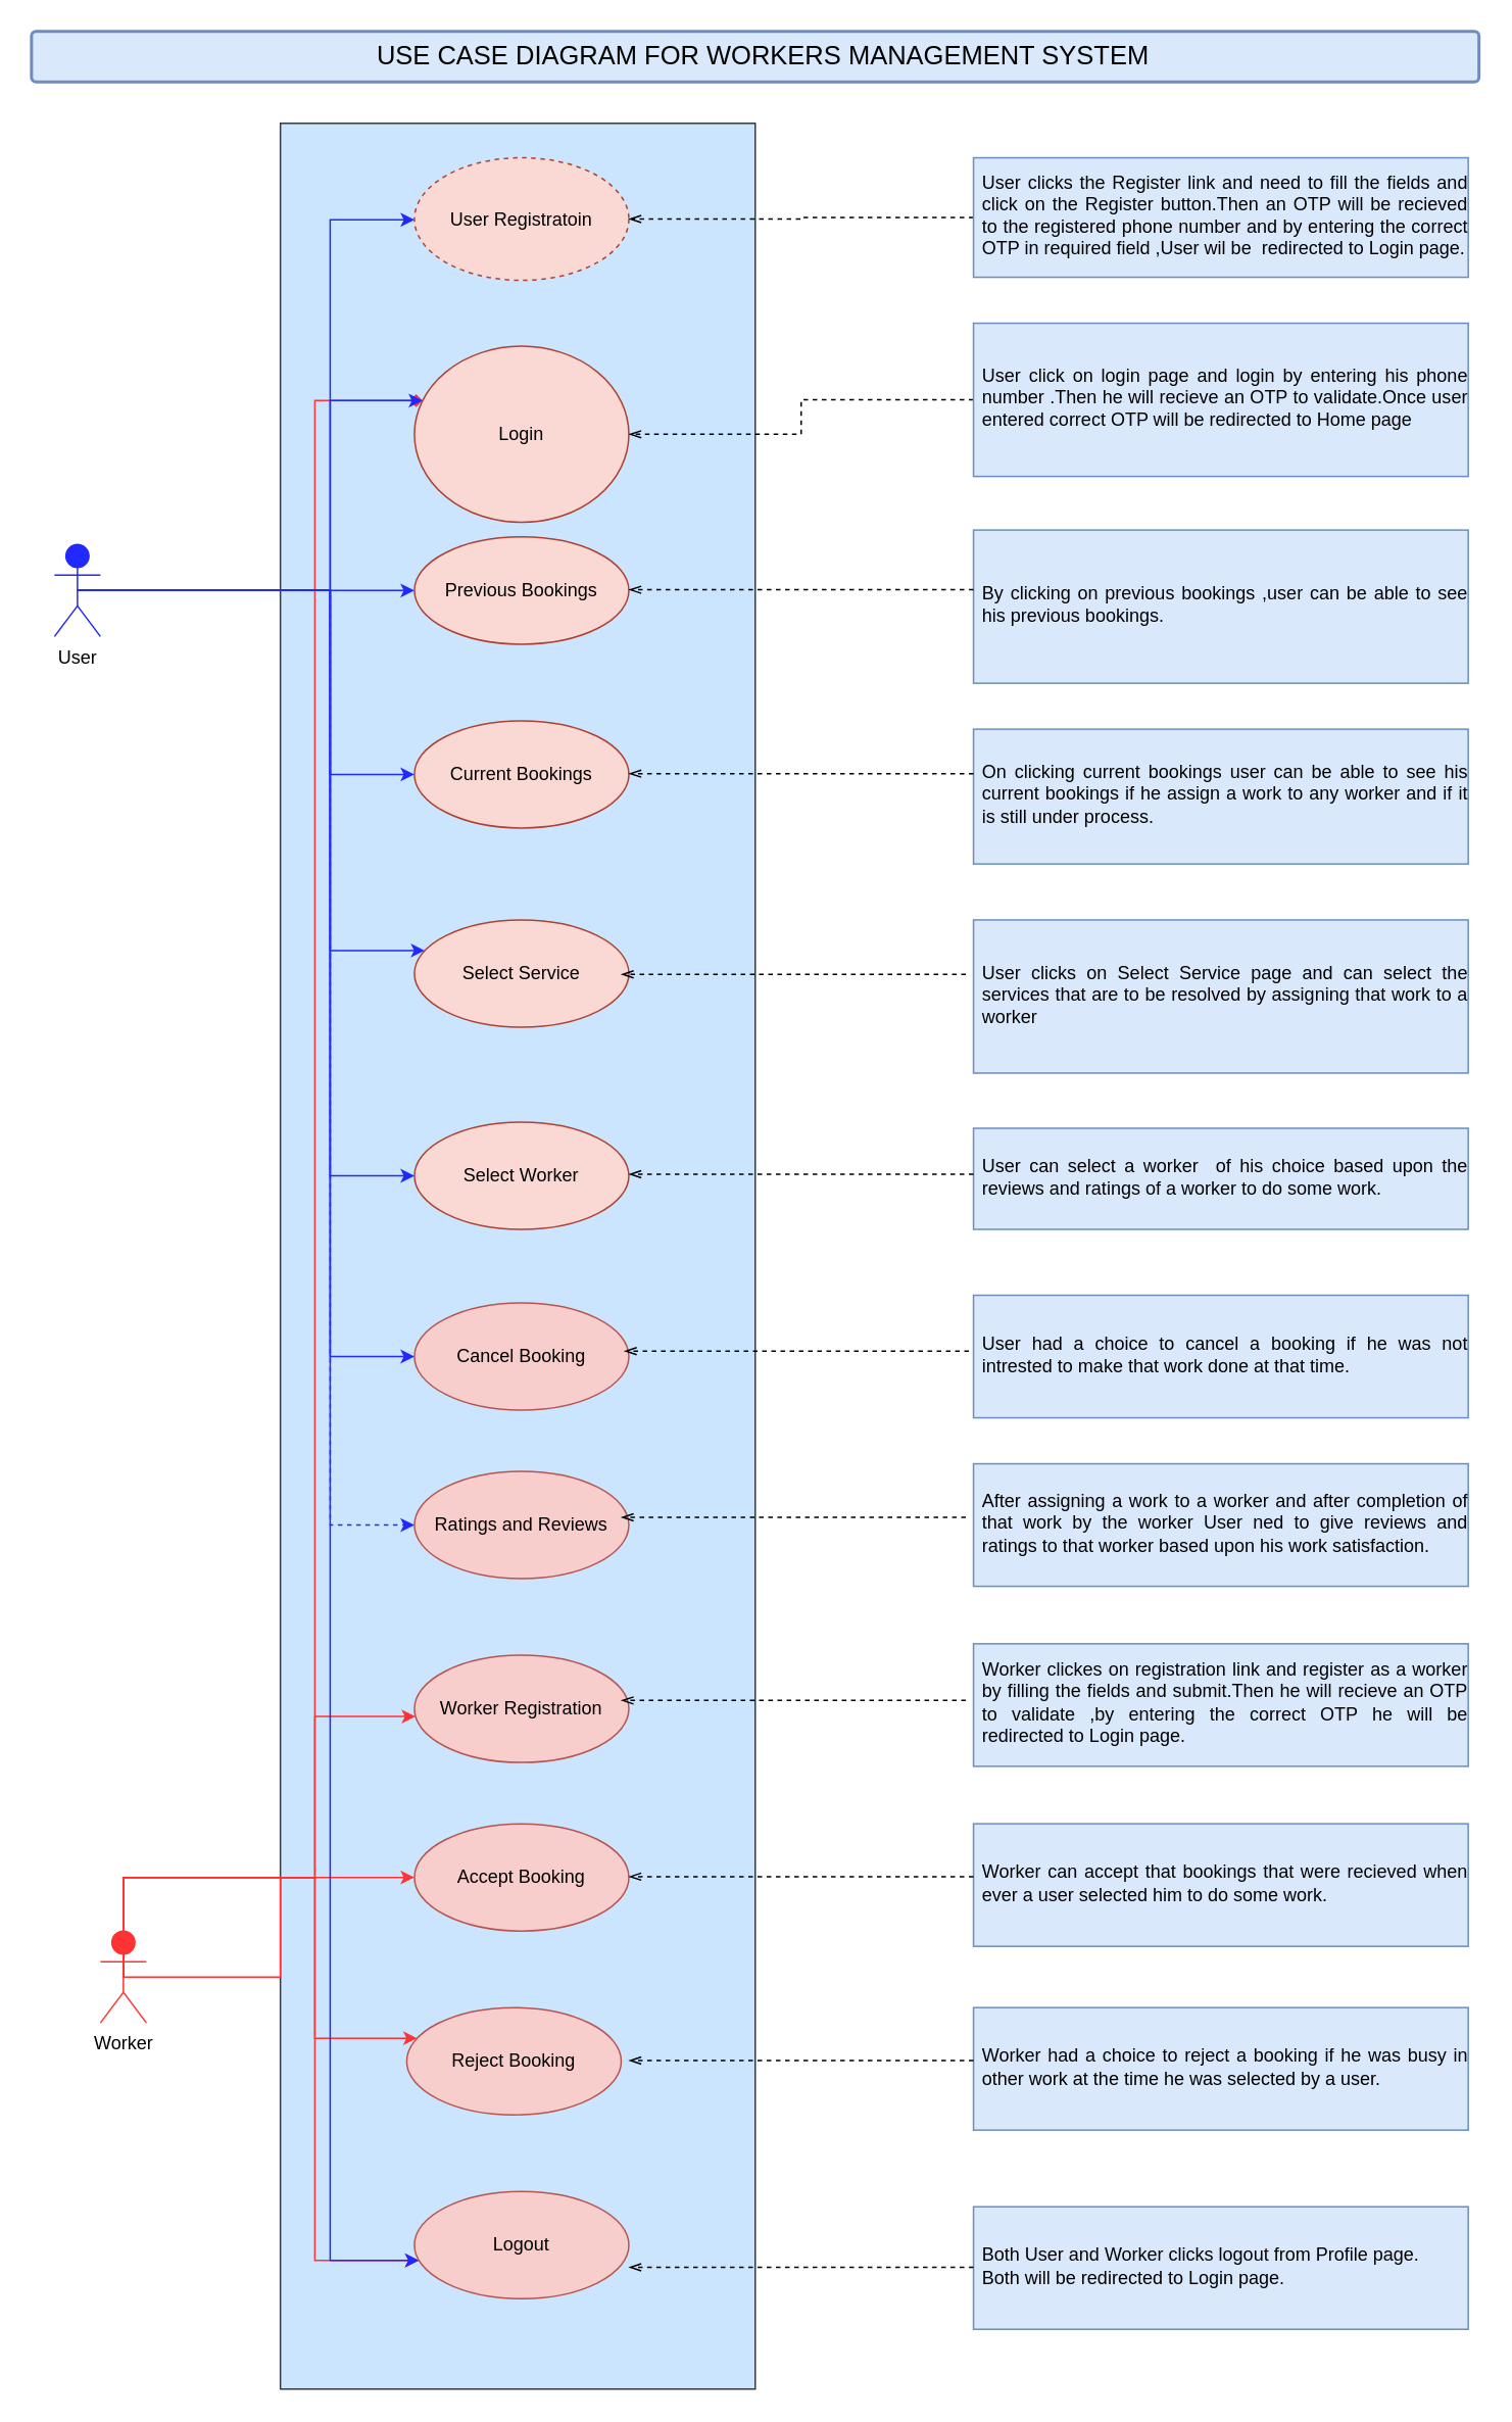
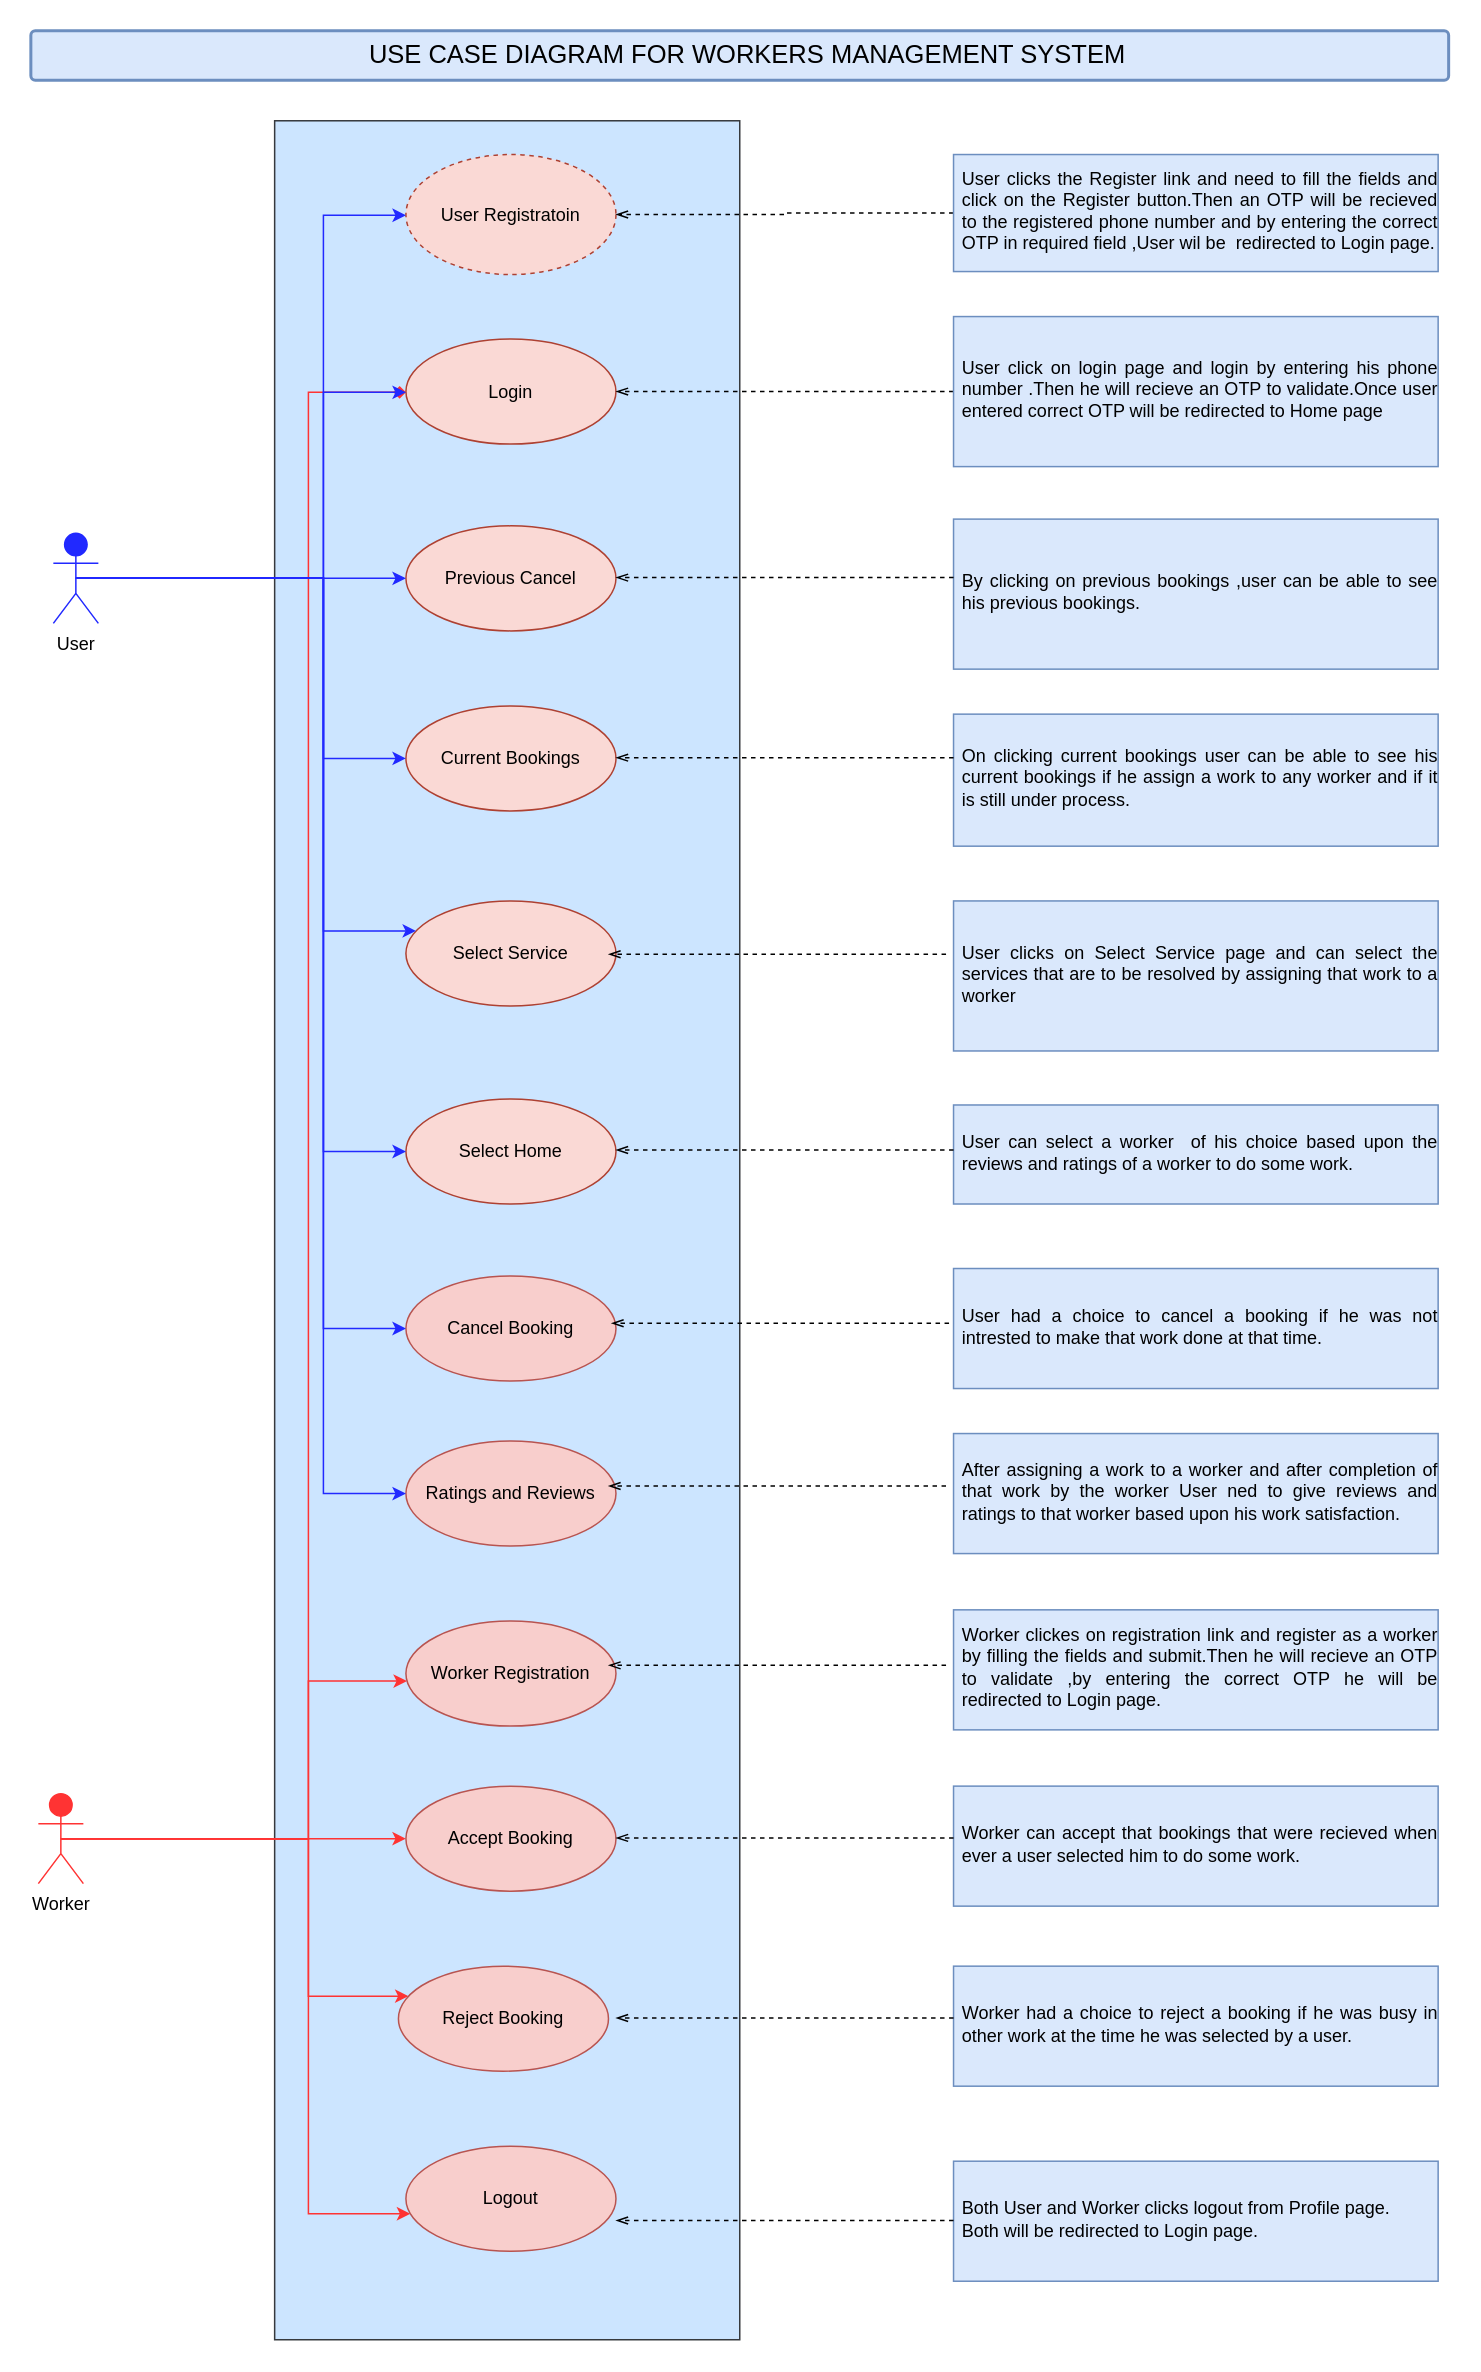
- <mxCell id="10" value="&lt;font style=&quot;font-size: 12px&quot;&gt;Login&lt;br&gt;&lt;/font&gt;" style="ellipse;whiteSpace=wrap;html=1;fillColor=#fad9d5;strokeColor=#ae4132;" vertex="1" parent="1"><mxGeometry x="270" y="225.5" width="140" height="115" as="geometry" /></mxCell>
+ <mxCell id="10" value="&lt;font style=&quot;font-size: 12px&quot;&gt;Login&lt;br&gt;&lt;/font&gt;" style="ellipse;whiteSpace=wrap;html=1;fillColor=#fad9d5;strokeColor=#ae4132;" vertex="1" parent="1"><mxGeometry x="270" y="225.5" width="140" height="70" as="geometry" /></mxCell>
- <mxCell id="11" value="Previous Bookings" style="ellipse;whiteSpace=wrap;html=1;fillColor=#fad9d5;strokeColor=#ae4132;" vertex="1" parent="1"><mxGeometry x="270" y="350" width="140" height="70" as="geometry" /></mxCell>
+ <mxCell id="11" value="Previous Cancel" style="ellipse;whiteSpace=wrap;html=1;fillColor=#fad9d5;strokeColor=#ae4132;" vertex="1" parent="1"><mxGeometry x="270" y="350" width="140" height="70" as="geometry" /></mxCell>
- <mxCell id="13" value="Select Worker" style="ellipse;whiteSpace=wrap;html=1;fillColor=#fad9d5;strokeColor=#ae4132;" vertex="1" parent="1"><mxGeometry x="270" y="732" width="140" height="70" as="geometry" /></mxCell>
+ <mxCell id="13" value="Select Home" style="ellipse;whiteSpace=wrap;html=1;fillColor=#fad9d5;strokeColor=#ae4132;" vertex="1" parent="1"><mxGeometry x="270" y="732" width="140" height="70" as="geometry" /></mxCell>
- <mxCell id="37" style="edgeStyle=orthogonalEdgeStyle;rounded=0;orthogonalLoop=1;jettySize=auto;html=1;exitX=0.5;exitY=0.5;exitDx=0;exitDy=0;exitPerimeter=0;strokeColor=#2129FF;dashed=1;" edge="1" parent="1" source="39" target="16"><mxGeometry relative="1" as="geometry"><Array as="points"><mxPoint x="215" y="385" /><mxPoint x="215" y="995" /></Array></mxGeometry></mxCell>
+ <mxCell id="37" style="edgeStyle=orthogonalEdgeStyle;rounded=0;orthogonalLoop=1;jettySize=auto;html=1;exitX=0.5;exitY=0.5;exitDx=0;exitDy=0;exitPerimeter=0;strokeColor=#2129FF;" edge="1" parent="1" source="39" target="16"><mxGeometry relative="1" as="geometry"><Array as="points"><mxPoint x="215" y="385" /><mxPoint x="215" y="995" /></Array></mxGeometry></mxCell>
- <mxCell id="38" style="edgeStyle=orthogonalEdgeStyle;rounded=0;orthogonalLoop=1;jettySize=auto;html=1;exitX=0.5;exitY=0.5;exitDx=0;exitDy=0;exitPerimeter=0;strokeColor=#2129FF;" edge="1" parent="1" source="39" target="17"><mxGeometry relative="1" as="geometry"><Array as="points"><mxPoint x="215" y="385" /><mxPoint x="215" y="1475" /></Array></mxGeometry></mxCell>
- <mxCell id="9" value="Worker" style="shape=umlActor;verticalLabelPosition=bottom;labelBackgroundColor=#ffffff;verticalAlign=top;html=1;fillColor=#FF3333;strokeColor=#FF3333;" vertex="1" parent="1"><mxGeometry x="65" y="1260" width="30" height="60" as="geometry" /></mxCell>
+ <mxCell id="9" value="Worker" style="shape=umlActor;verticalLabelPosition=bottom;labelBackgroundColor=#ffffff;verticalAlign=top;html=1;fillColor=#FF3333;strokeColor=#FF3333;" vertex="1" parent="1"><mxGeometry x="25" y="1195" width="30" height="60" as="geometry" /></mxCell>
